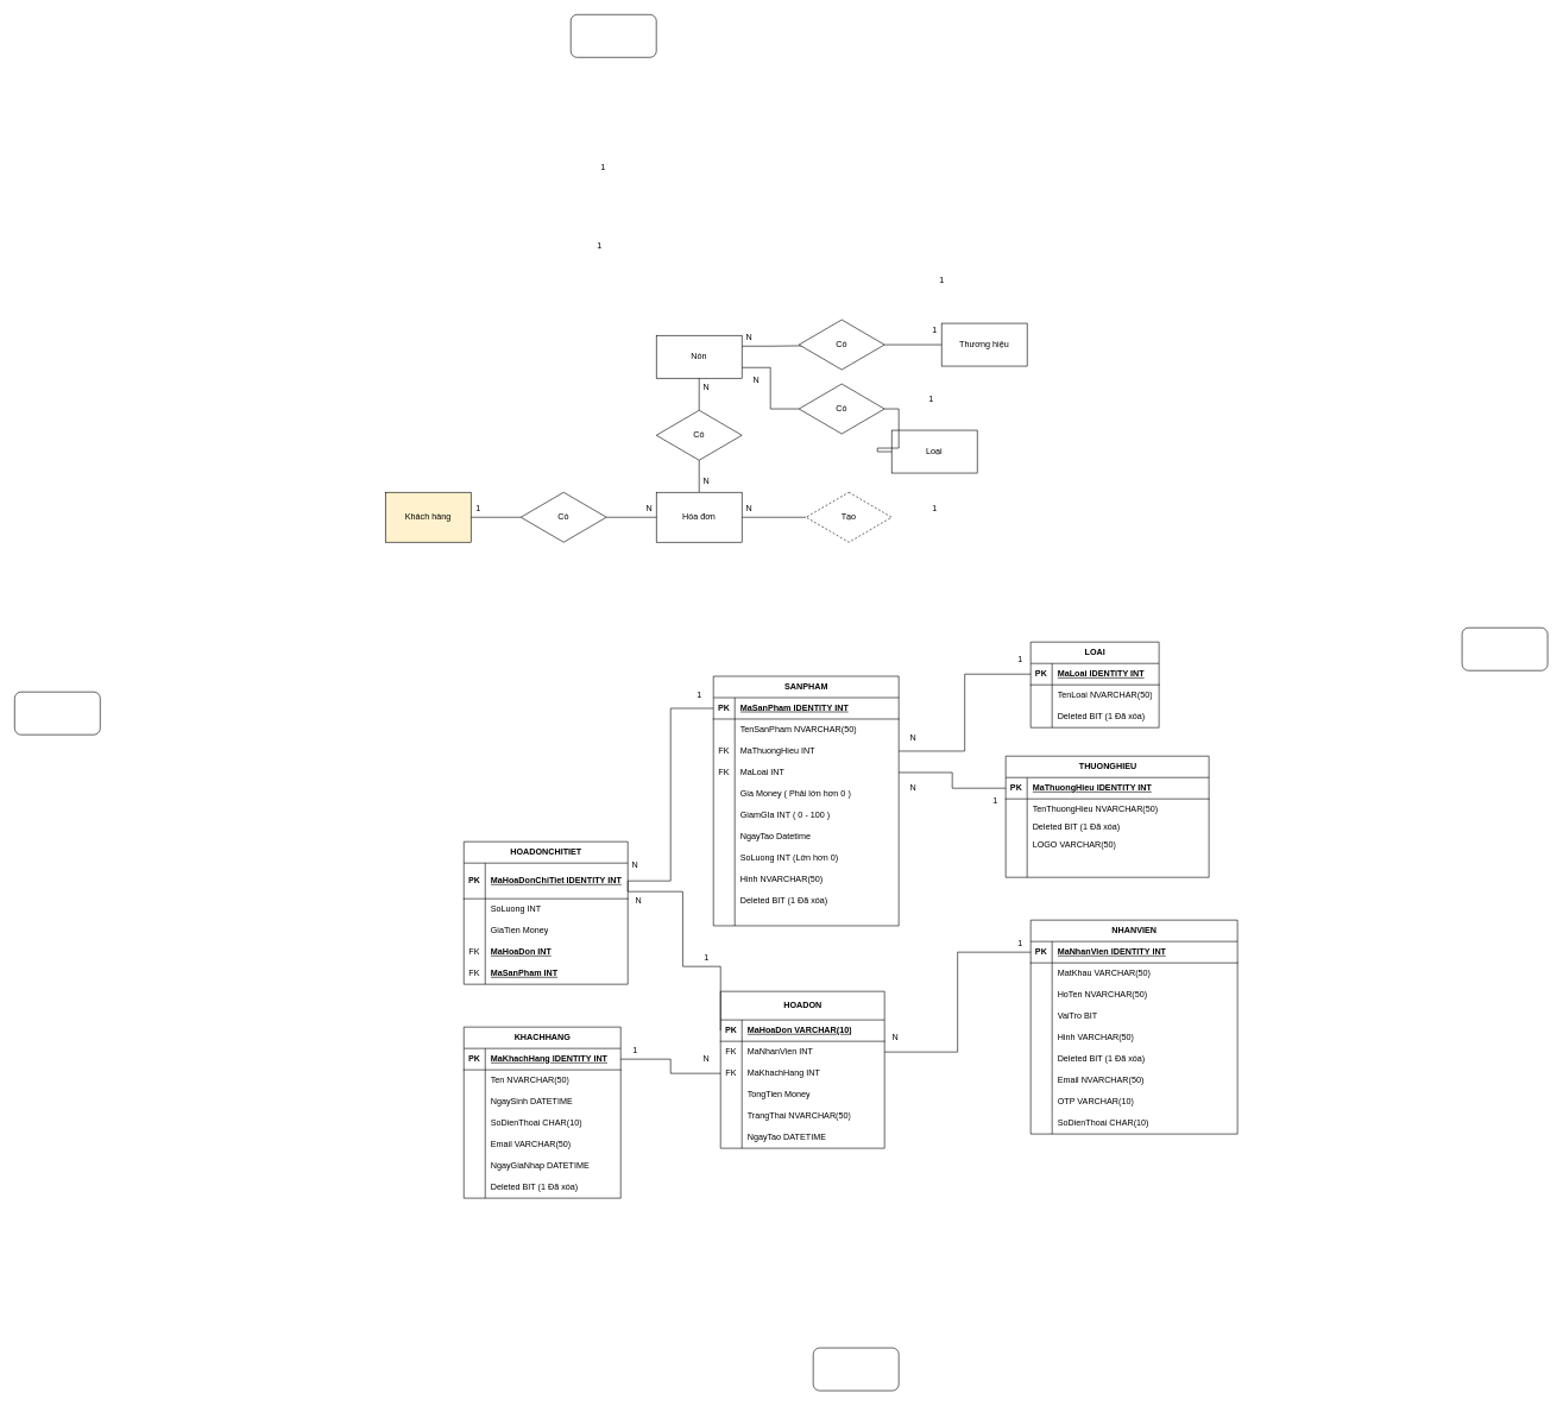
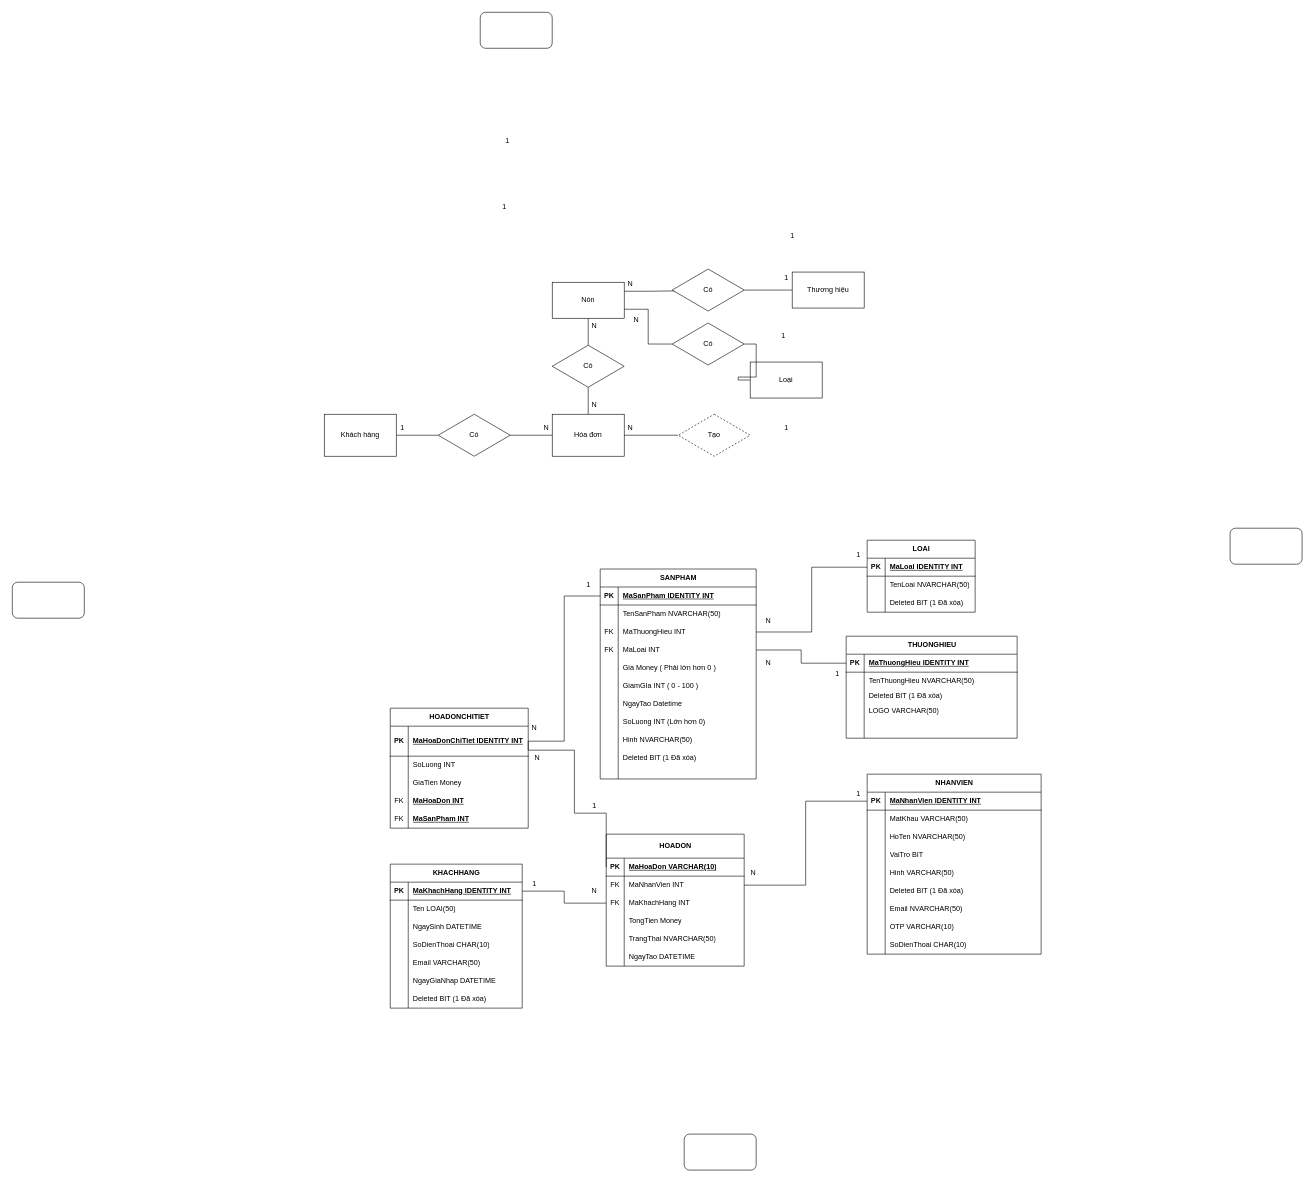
- <mxCell id="6" value="Khách hàng" style="rounded=0;whiteSpace=wrap;html=1;fillColor=#fff2cc;" parent="1" vertex="1"><mxGeometry x="540" y="690" width="120" height="70" as="geometry" /></mxCell>
+ <mxCell id="6" value="Khách hàng" style="rounded=0;whiteSpace=wrap;html=1;" parent="1" vertex="1"><mxGeometry x="540" y="690" width="120" height="70" as="geometry" /></mxCell>
- <mxCell id="132" value="Ten NVARCHAR(50)" style="shape=partialRectangle;connectable=0;fillColor=none;top=0;left=0;bottom=0;right=0;align=left;spacingLeft=6;overflow=hidden;whiteSpace=wrap;html=1;" parent="130" vertex="1"><mxGeometry x="30" width="190" height="30" as="geometry"><mxRectangle width="190" height="30" as="alternateBounds" /></mxGeometry></mxCell>
+ <mxCell id="132" value="Ten LOAI(50)" style="shape=partialRectangle;connectable=0;fillColor=none;top=0;left=0;bottom=0;right=0;align=left;spacingLeft=6;overflow=hidden;whiteSpace=wrap;html=1;" parent="130" vertex="1"><mxGeometry x="30" width="190" height="30" as="geometry"><mxRectangle width="190" height="30" as="alternateBounds" /></mxGeometry></mxCell>
